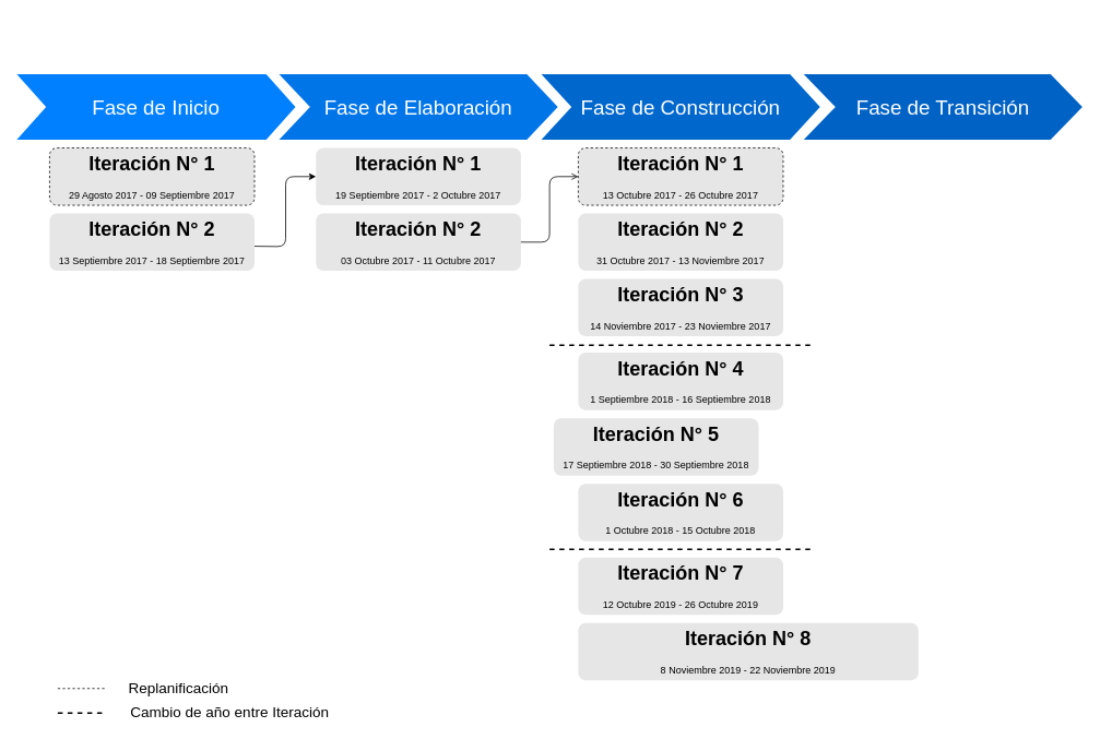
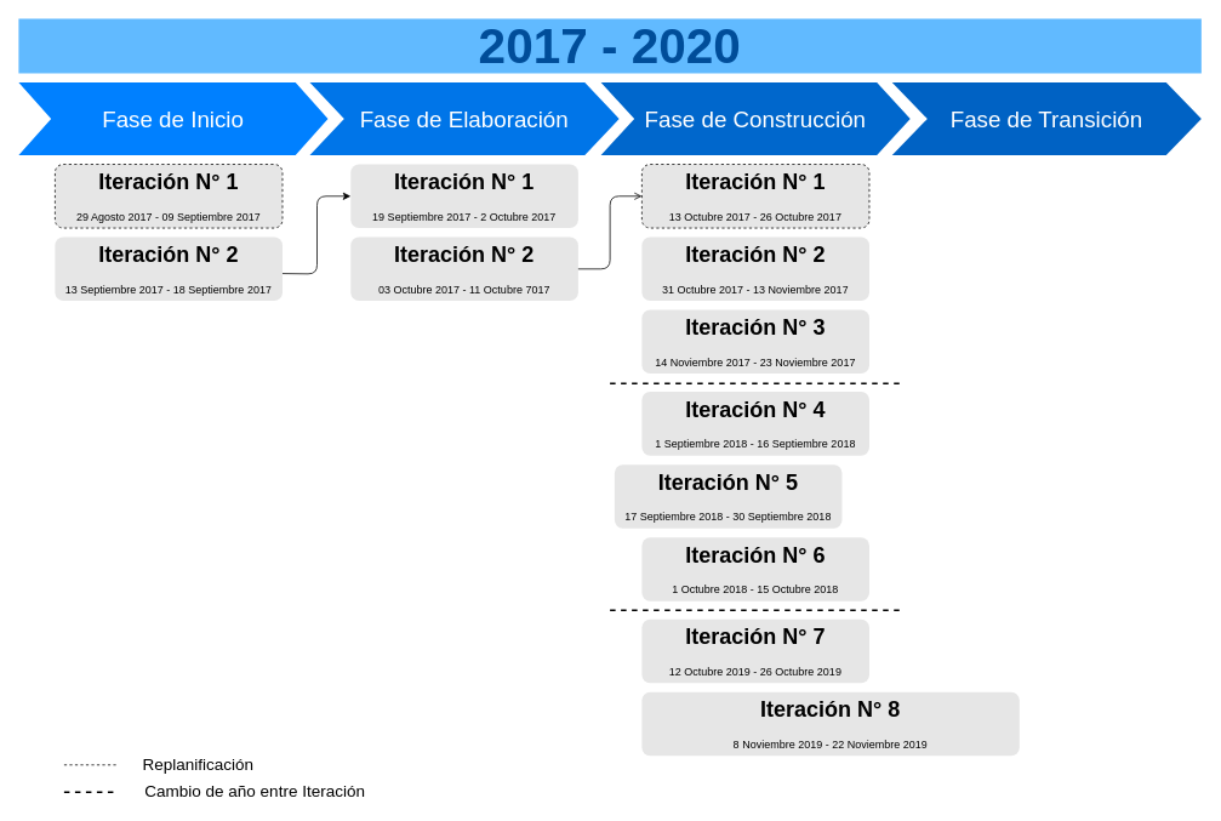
+ <mxCell id="5" value="2017 - 2020" style="text;html=1;strokeColor=none;fillColor=#61BAFF;align=center;verticalAlign=middle;whiteSpace=wrap;fontSize=54;fontStyle=1;fontColor=#004D99;" parent="1" vertex="1"><mxGeometry x="20" y="20" width="1300" height="60" as="geometry" /></mxCell>
- <mxCell id="10" value="&lt;h1&gt;Iteración N° 2&lt;/h1&gt;&lt;p&gt;03 Octubre 2017 - 11 Octubre 2017&lt;/p&gt;" style="text;html=1;strokeColor=none;spacing=5;spacingTop=-20;whiteSpace=wrap;overflow=hidden;rounded=1;fillColor=#e6e6e6;arcSize=13;align=center;" parent="1" vertex="1"><mxGeometry x="385" y="260" width="250" height="70" as="geometry" /></mxCell>
+ <mxCell id="10" value="&lt;h1&gt;Iteración N° 2&lt;/h1&gt;&lt;p&gt;03 Octubre 2017 - 11 Octubre 7017&lt;/p&gt;" style="text;html=1;strokeColor=none;spacing=5;spacingTop=-20;whiteSpace=wrap;overflow=hidden;rounded=1;fillColor=#e6e6e6;arcSize=13;align=center;" parent="1" vertex="1"><mxGeometry x="385" y="260" width="250" height="70" as="geometry" /></mxCell>
